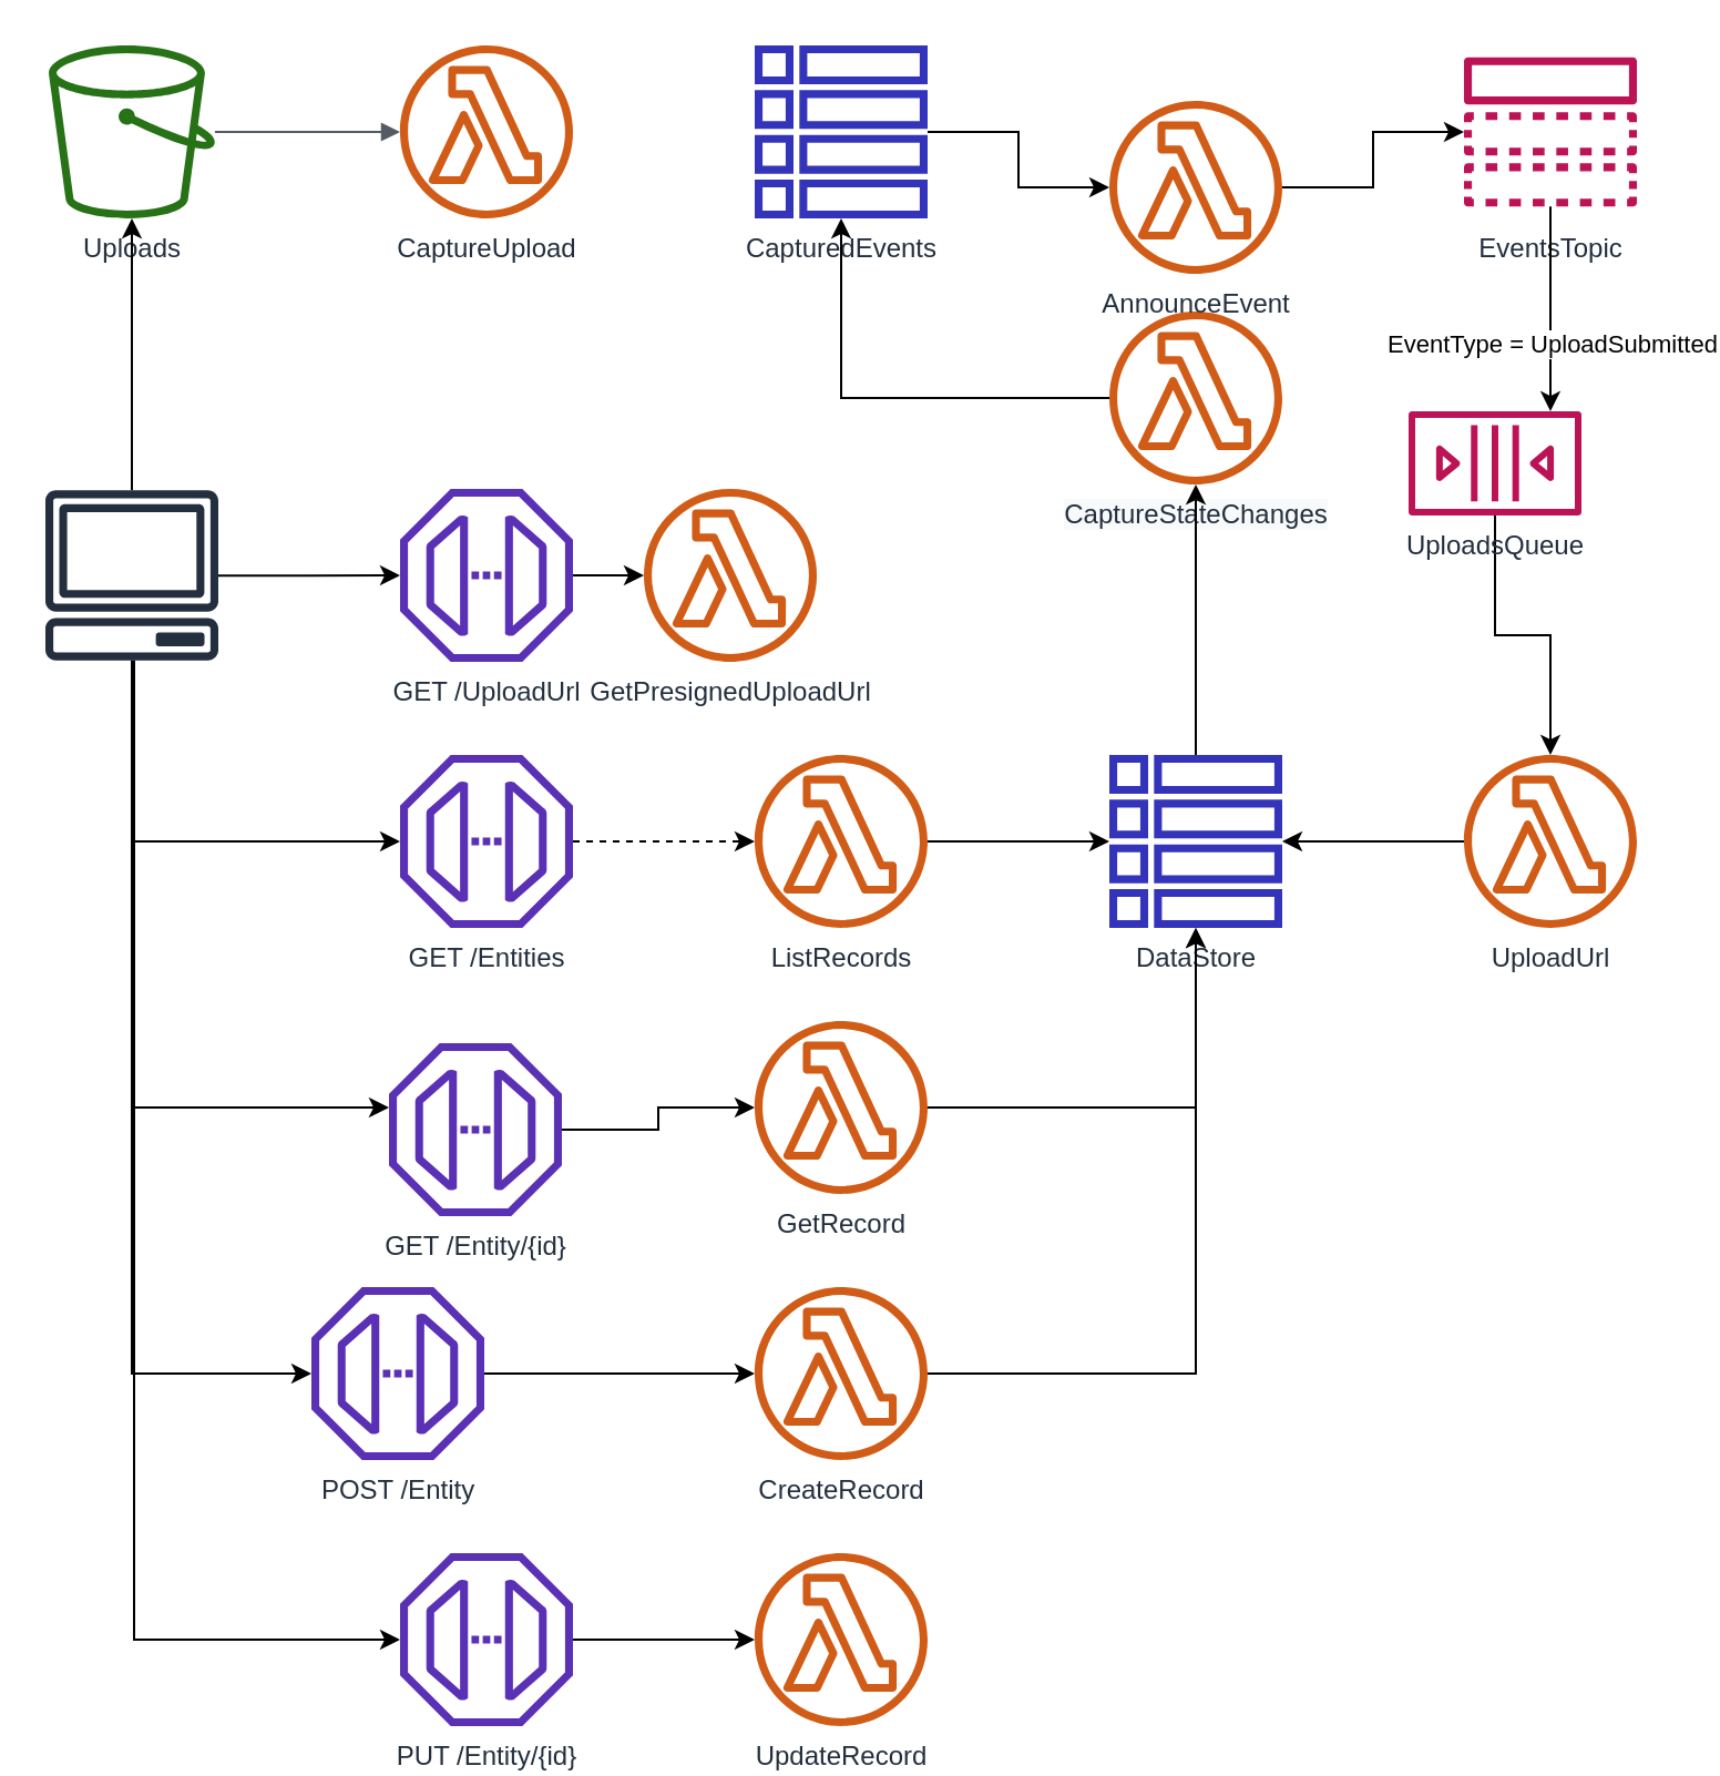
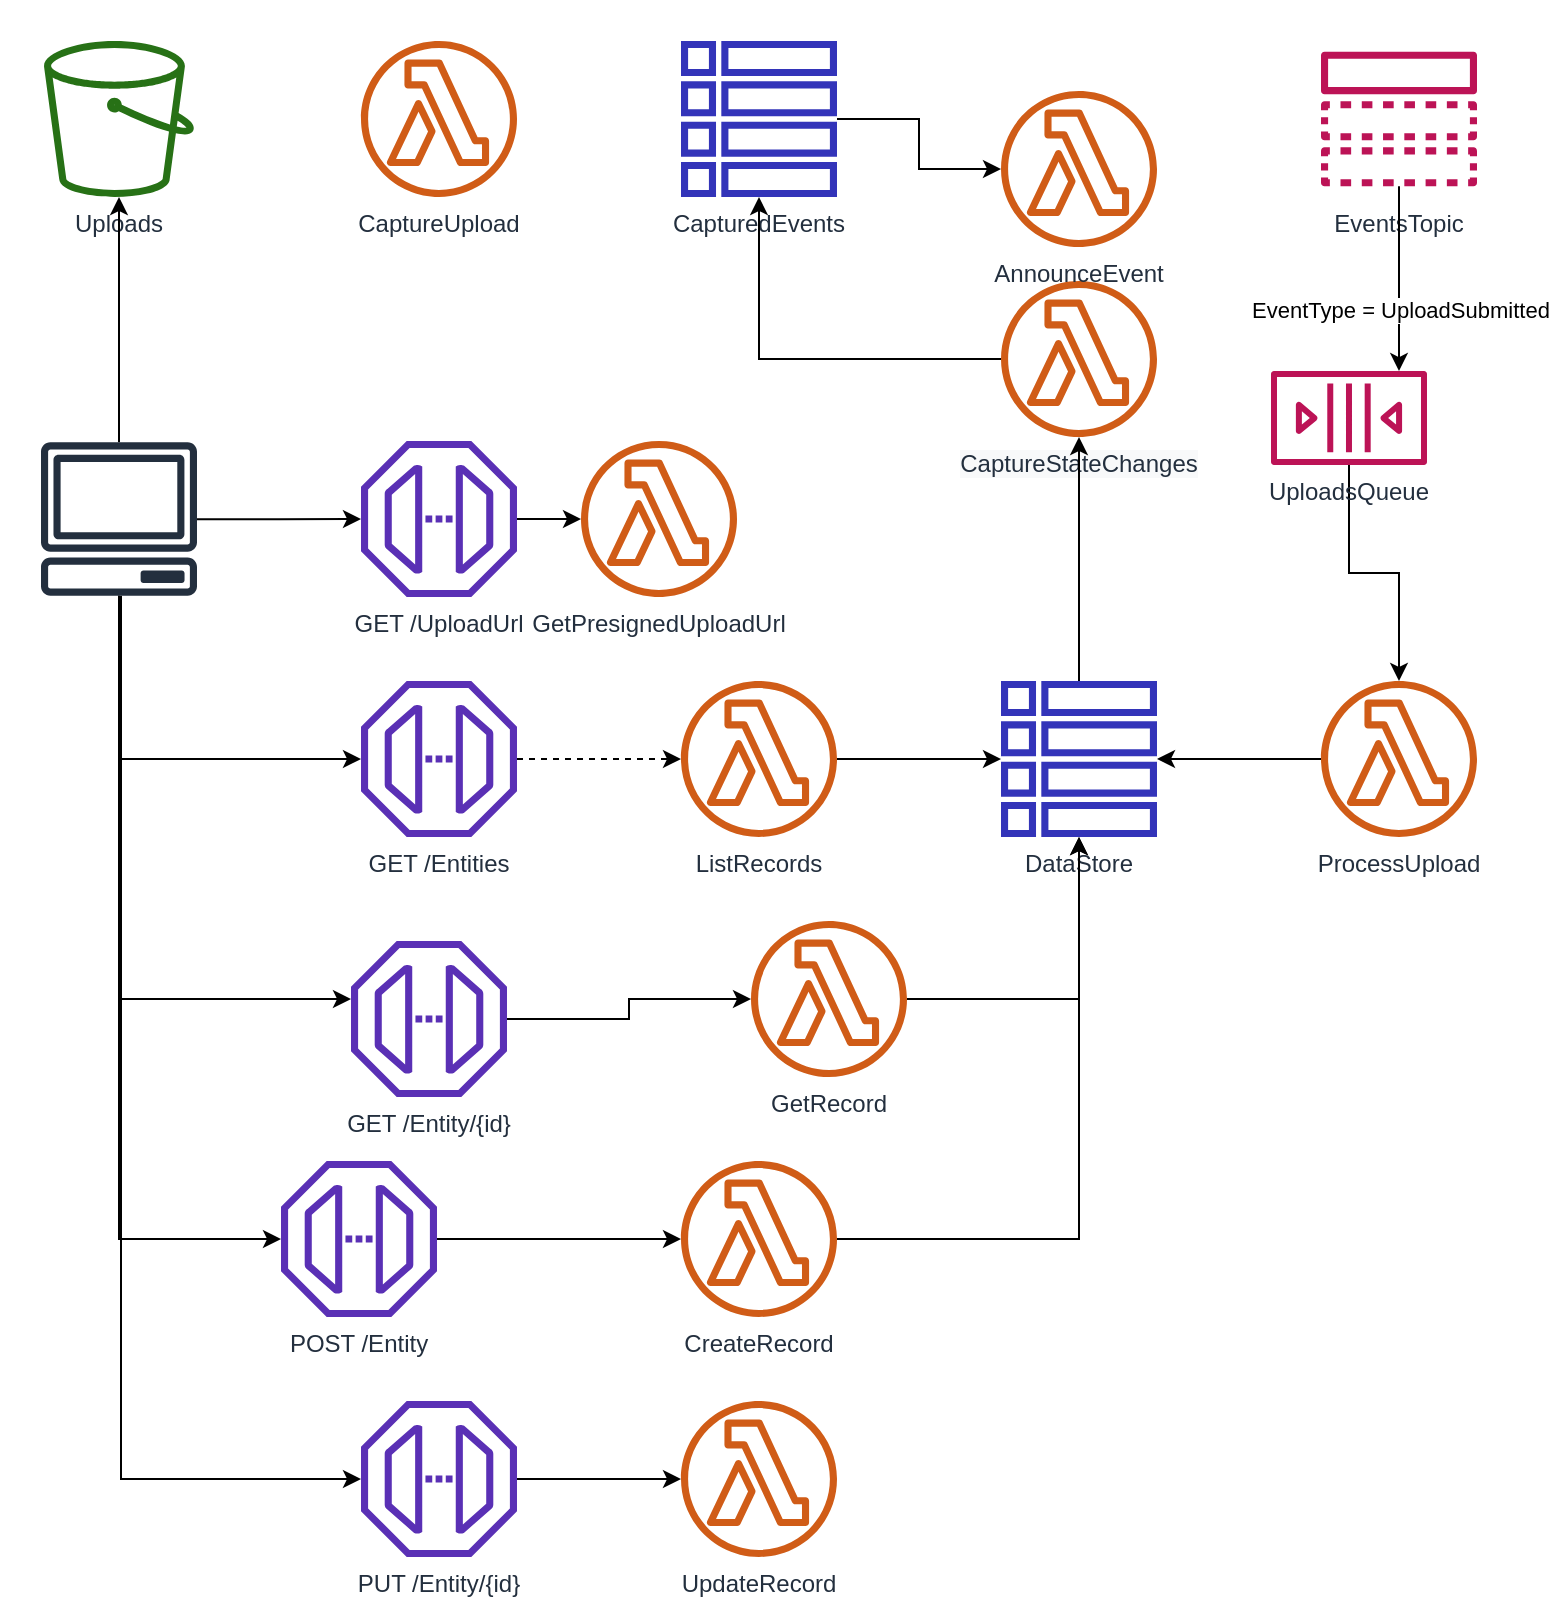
- <mxCell id="8" value="" style="edgeStyle=orthogonalEdgeStyle;html=1;endArrow=block;elbow=vertical;startArrow=none;endFill=1;strokeColor=#545B64;rounded=0;" parent="1" source="2" target="25" edge="1"><mxGeometry width="100" relative="1" as="geometry"><mxPoint x="487" y="194" as="sourcePoint" /><mxPoint x="587" y="194" as="targetPoint" /></mxGeometry></mxCell>
- <mxCell id="26" style="edgeStyle=orthogonalEdgeStyle;rounded=0;orthogonalLoop=1;jettySize=auto;html=1;startArrow=none;startFill=0;" parent="1" source="32" target="30" edge="1"><mxGeometry relative="1" as="geometry" /></mxCell>
- <mxCell id="4" value="&lt;span&gt;UploadUrl&lt;/span&gt;" style="outlineConnect=0;fontColor=#232F3E;gradientColor=none;fillColor=#D05C17;strokeColor=none;dashed=0;verticalLabelPosition=bottom;verticalAlign=top;align=center;html=1;fontSize=12;fontStyle=0;aspect=fixed;pointerEvents=1;shape=mxgraph.aws4.lambda_function;" parent="1" vertex="1"><mxGeometry x="660" y="340" width="78" height="78" as="geometry" /></mxCell>
+ <mxCell id="4" value="&lt;span&gt;ProcessUpload&lt;/span&gt;" style="outlineConnect=0;fontColor=#232F3E;gradientColor=none;fillColor=#D05C17;strokeColor=none;dashed=0;verticalLabelPosition=bottom;verticalAlign=top;align=center;html=1;fontSize=12;fontStyle=0;aspect=fixed;pointerEvents=1;shape=mxgraph.aws4.lambda_function;" parent="1" vertex="1"><mxGeometry x="660" y="340" width="78" height="78" as="geometry" /></mxCell>
- <mxCell id="14" value="GetRecord" style="outlineConnect=0;fontColor=#232F3E;gradientColor=none;fillColor=#D05C17;strokeColor=none;dashed=0;verticalLabelPosition=bottom;verticalAlign=top;align=center;html=1;fontSize=12;fontStyle=0;aspect=fixed;pointerEvents=1;shape=mxgraph.aws4.lambda_function;" parent="1" vertex="1"><mxGeometry x="340" y="460" width="78" height="78" as="geometry" /></mxCell>
+ <mxCell id="14" value="GetRecord" style="outlineConnect=0;fontColor=#232F3E;gradientColor=none;fillColor=#D05C17;strokeColor=none;dashed=0;verticalLabelPosition=bottom;verticalAlign=top;align=center;html=1;fontSize=12;fontStyle=0;aspect=fixed;pointerEvents=1;shape=mxgraph.aws4.lambda_function;" parent="1" vertex="1"><mxGeometry x="375" y="460" width="78" height="78" as="geometry" /></mxCell>
